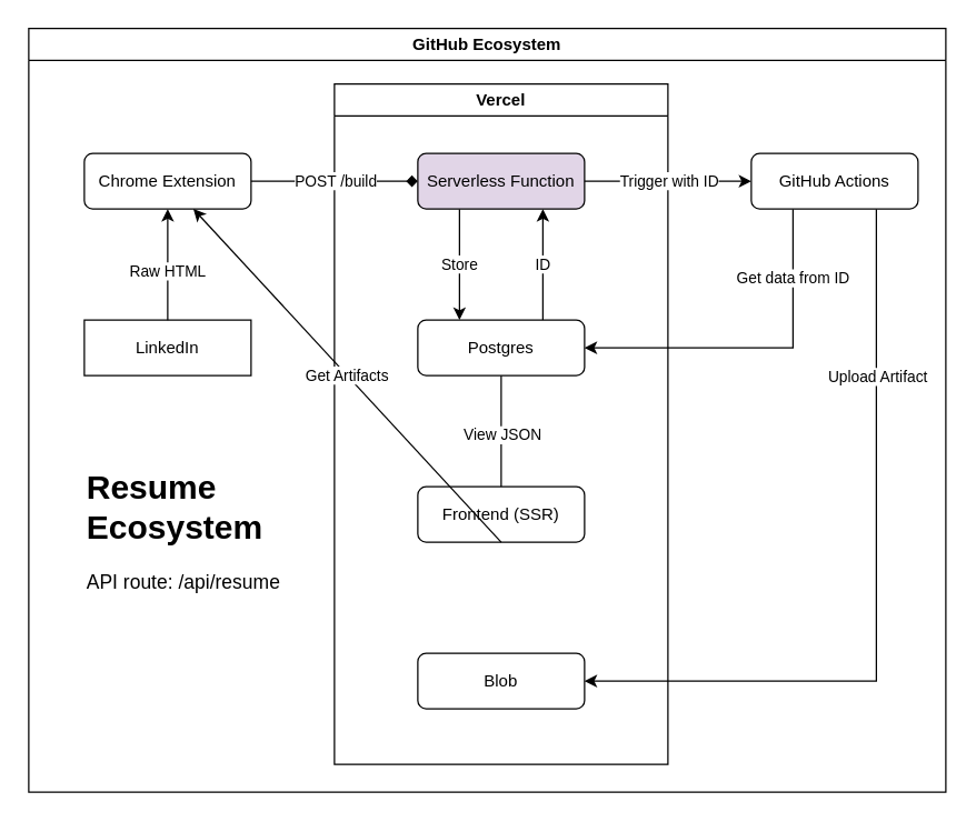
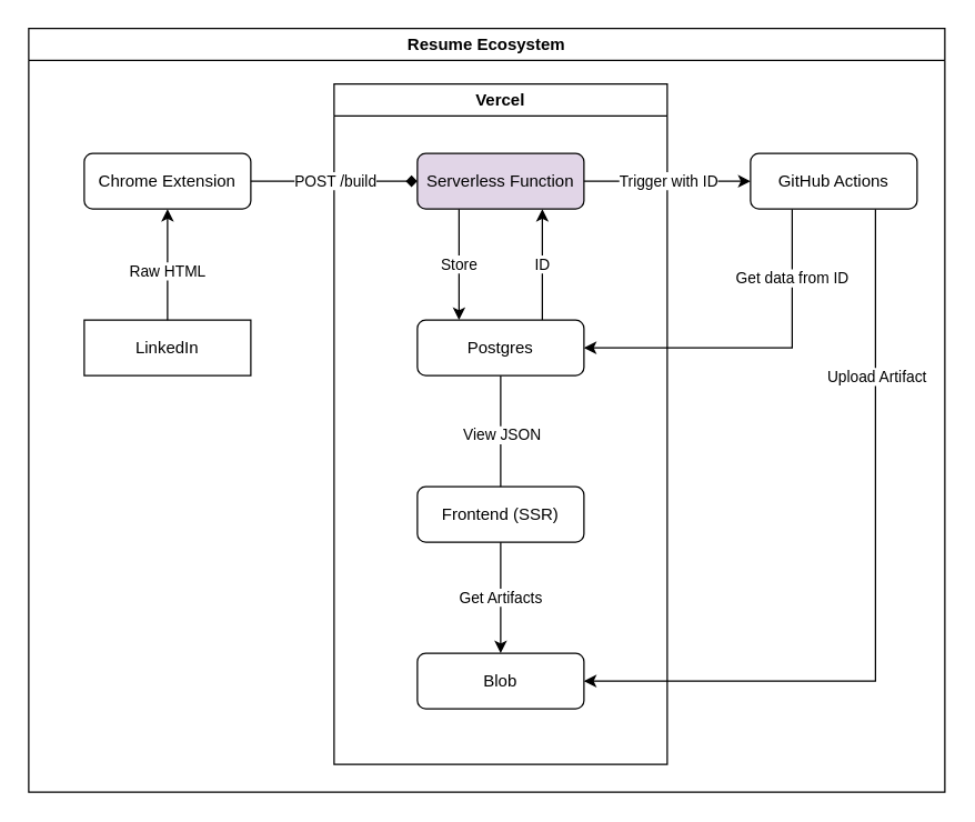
- <mxCell id="2" value="&lt;font style=&quot;font-size: 12px;&quot;&gt;GitHub Ecosystem&lt;/font&gt;" style="swimlane;whiteSpace=wrap;html=1;" parent="1" vertex="1"><mxGeometry x="20" y="20" width="660" height="550" as="geometry" /></mxCell>
+ <mxCell id="2" value="&lt;font style=&quot;font-size: 12px;&quot;&gt;Resume Ecosystem&lt;/font&gt;" style="swimlane;whiteSpace=wrap;html=1;" parent="1" vertex="1"><mxGeometry x="20" y="20" width="660" height="550" as="geometry" /></mxCell>
- <mxCell id="17" value="Get Artifacts" style="endArrow=classic;html=1;rounded=0;exitX=0.5;exitY=1;exitDx=0;exitDy=0;" parent="7" source="16" target="6" edge="1"><mxGeometry width="50" height="50" relative="1" as="geometry"><mxPoint x="20" y="240" as="sourcePoint" /><mxPoint x="70" y="190" as="targetPoint" /></mxGeometry></mxCell>
+ <mxCell id="17" value="Get Artifacts" style="endArrow=classic;html=1;rounded=0;exitX=0.5;exitY=1;exitDx=0;exitDy=0;entryX=0.5;entryY=0;entryDx=0;entryDy=0;" parent="7" source="16" target="13" edge="1"><mxGeometry width="50" height="50" relative="1" as="geometry"><mxPoint x="20" y="240" as="sourcePoint" /><mxPoint x="70" y="190" as="targetPoint" /></mxGeometry></mxCell>
- <mxCell id="22" value="&lt;h1 style=&quot;margin-top: 0px;&quot;&gt;Resume Ecosystem&lt;/h1&gt;&lt;p&gt;&lt;font style=&quot;font-size: 14px;&quot;&gt;API route: /api/resume&lt;/font&gt;&lt;/p&gt;" style="text;html=1;whiteSpace=wrap;overflow=hidden;rounded=0;" parent="2" vertex="1"><mxGeometry x="40" y="310" width="150" height="110" as="geometry" /></mxCell>
